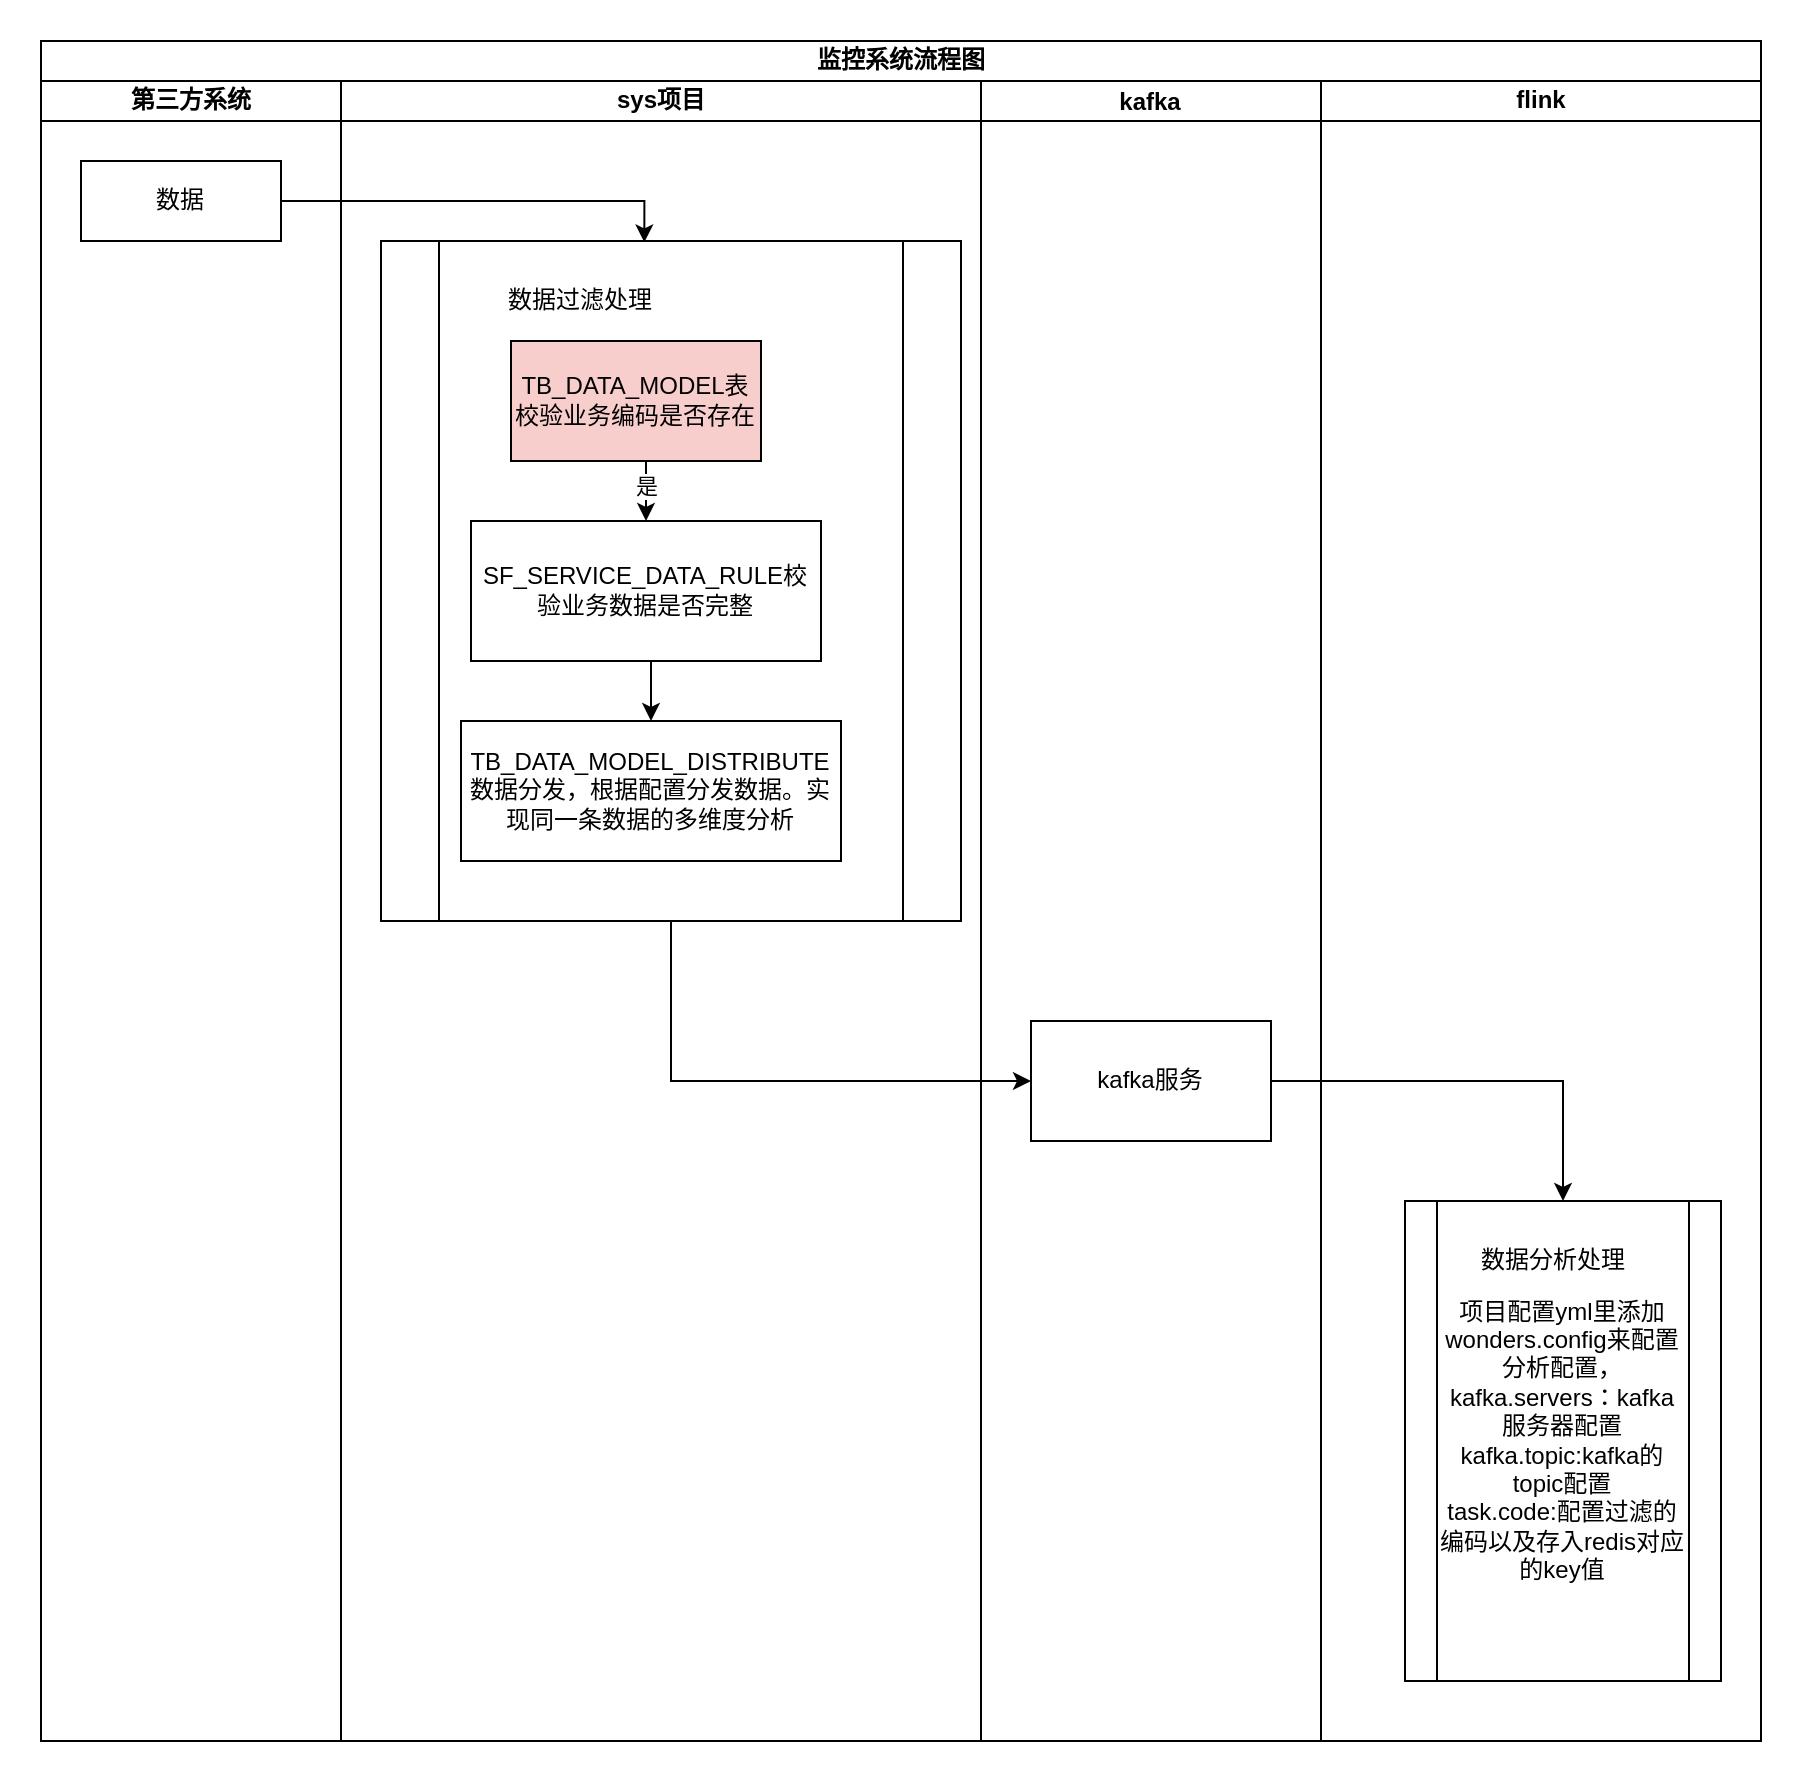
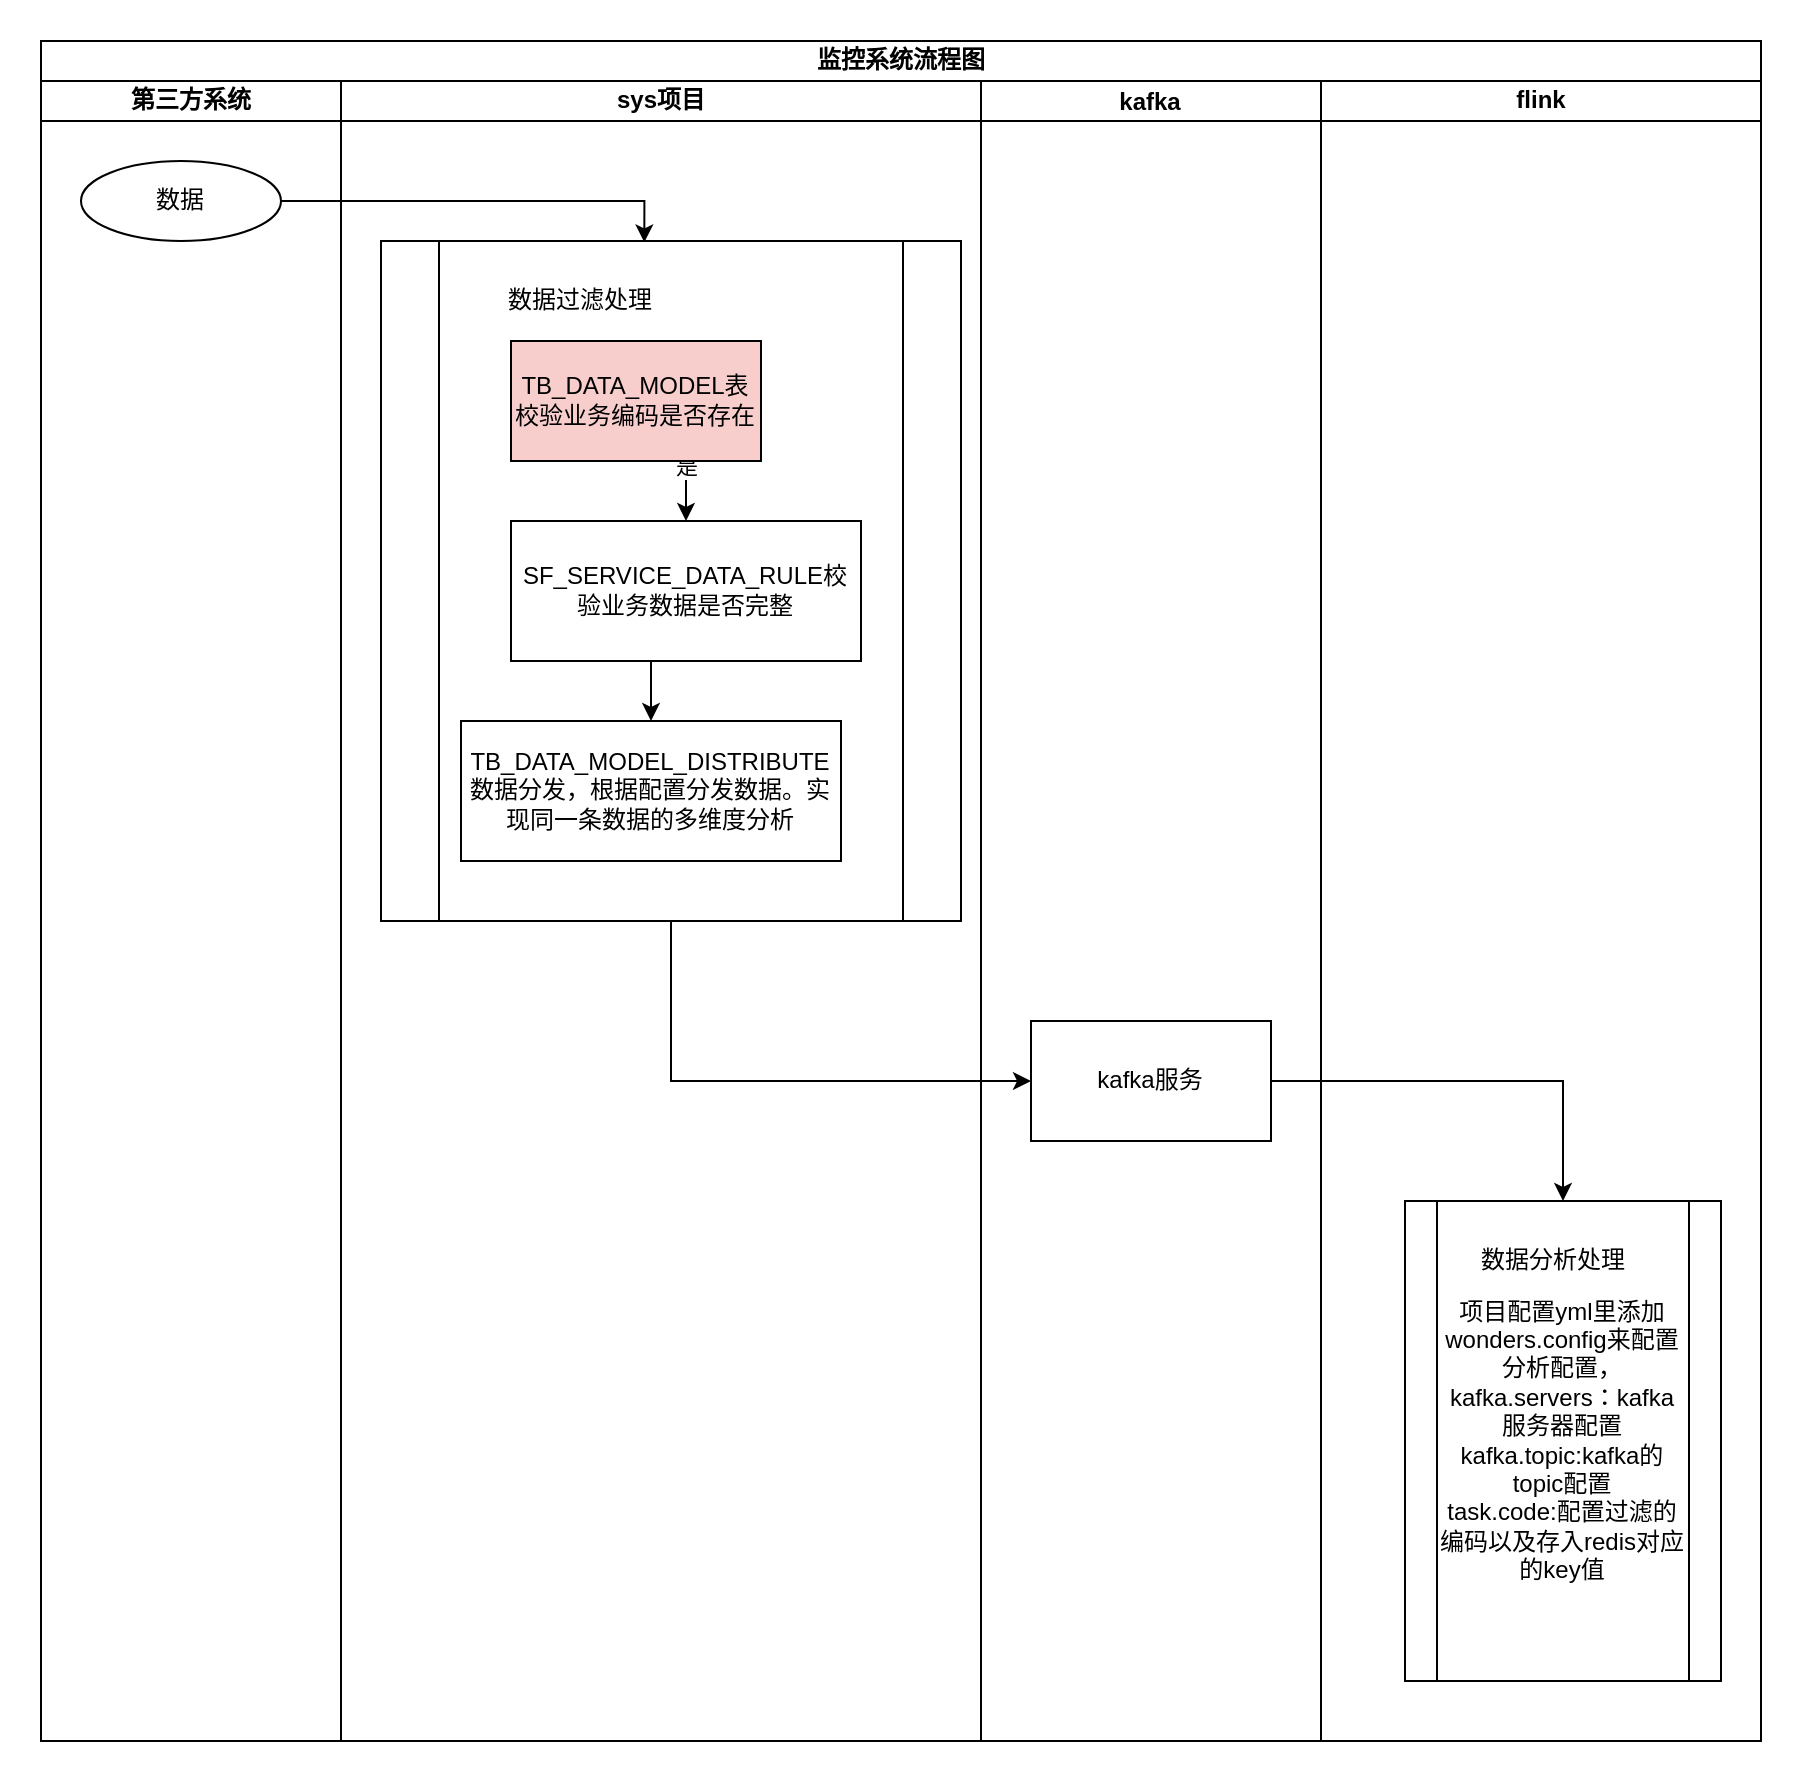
- <mxCell id="4" value="数据" style="rounded=0;whiteSpace=wrap;html=1;" vertex="1" parent="3"><mxGeometry x="20" y="40" width="100" height="40" as="geometry" /></mxCell>
+ <mxCell id="4" value="数据" style="ellipse;whiteSpace=wrap;html=1;" vertex="1" parent="3"><mxGeometry x="20" y="40" width="100" height="40" as="geometry" /></mxCell>
- <mxCell id="11" value="SF_SERVICE_DATA_RULE校验业务数据是否完整" style="rounded=0;whiteSpace=wrap;html=1;" vertex="1" parent="5"><mxGeometry x="65" y="220" width="175" height="70" as="geometry" /></mxCell>
+ <mxCell id="11" value="SF_SERVICE_DATA_RULE校验业务数据是否完整" style="rounded=0;whiteSpace=wrap;html=1;" vertex="1" parent="5"><mxGeometry x="85" y="220" width="175" height="70" as="geometry" /></mxCell>
